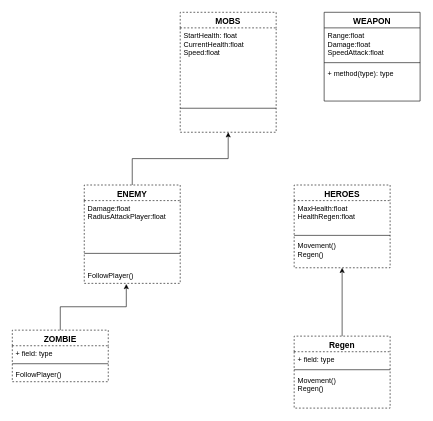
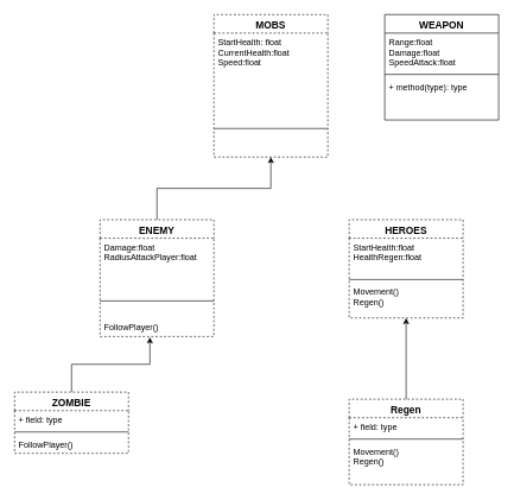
- <mxCell id="11" value="MaxHealth:float&#10;HealthRegen:float" style="text;strokeColor=none;fillColor=none;align=left;verticalAlign=top;spacingLeft=4;spacingRight=4;overflow=hidden;rotatable=0;points=[[0,0.5],[1,0.5]];portConstraint=eastwest;" parent="10" vertex="1"><mxGeometry y="26" width="160" height="54" as="geometry" /></mxCell>
+ <mxCell id="11" value="StartHealth:float&#10;HealthRegen:float" style="text;strokeColor=none;fillColor=none;align=left;verticalAlign=top;spacingLeft=4;spacingRight=4;overflow=hidden;rotatable=0;points=[[0,0.5],[1,0.5]];portConstraint=eastwest;" parent="10" vertex="1"><mxGeometry y="26" width="160" height="54" as="geometry" /></mxCell>
